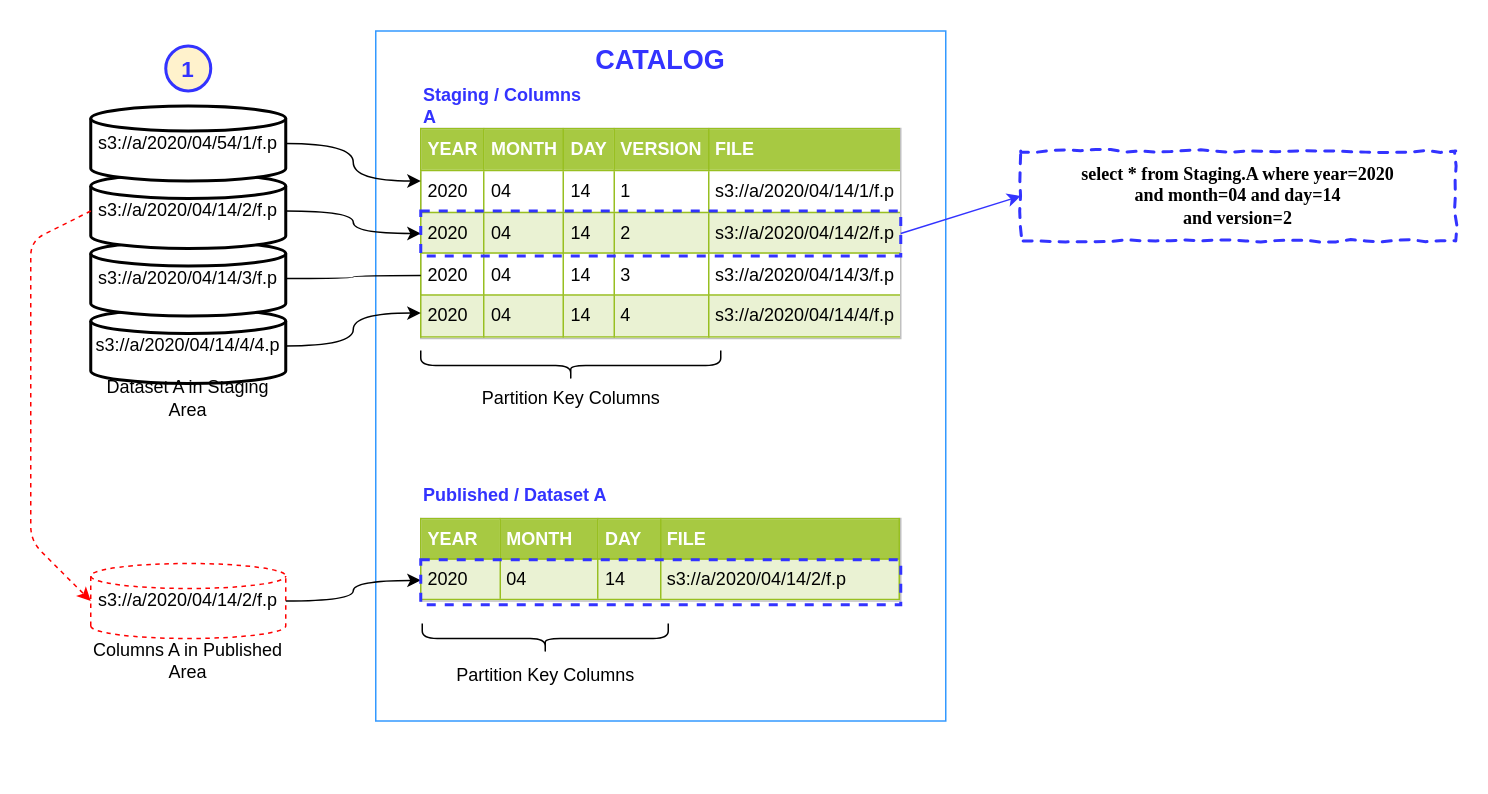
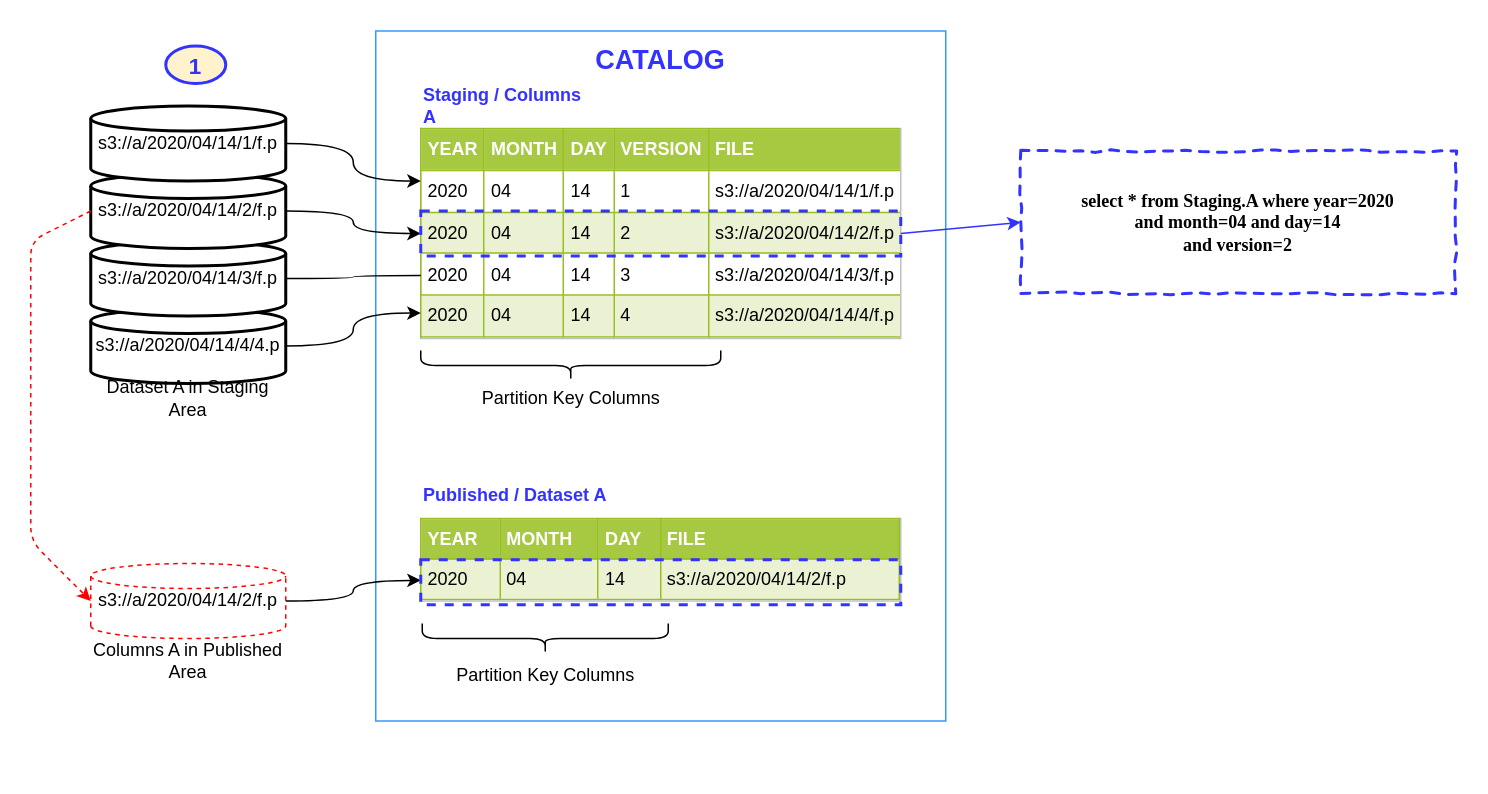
- <mxCell id="29" value="&lt;font style=&quot;font-size: 15px&quot; color=&quot;#3333FF&quot;&gt;&lt;b&gt;1&lt;/b&gt;&lt;/font&gt;" style="ellipse;whiteSpace=wrap;html=1;aspect=fixed;strokeWidth=2;fillColor=#FFF2CC;strokeColor=#3333FF;" vertex="1" parent="1"><mxGeometry x="110" y="30" width="30" height="30" as="geometry" /></mxCell>
+ <mxCell id="29" value="&lt;font style=&quot;font-size: 15px&quot; color=&quot;#3333FF&quot;&gt;&lt;b&gt;1&lt;/b&gt;&lt;/font&gt;" style="ellipse;whiteSpace=wrap;html=1;aspect=fixed;strokeWidth=2;fillColor=#FFF2CC;strokeColor=#3333FF;" vertex="1" parent="1"><mxGeometry x="110" y="30" width="40" height="25" as="geometry" /></mxCell>
- <mxCell id="8" value="s3://a/2020/04/54/1/f.p" style="strokeWidth=2;html=1;shape=mxgraph.flowchart.database;whiteSpace=wrap;" parent="1" vertex="1"><mxGeometry x="60" y="70" width="130" height="50" as="geometry" /></mxCell>
+ <mxCell id="8" value="s3://a/2020/04/14/1/f.p" style="strokeWidth=2;html=1;shape=mxgraph.flowchart.database;whiteSpace=wrap;" parent="1" vertex="1"><mxGeometry x="60" y="70" width="130" height="50" as="geometry" /></mxCell>
- <mxCell id="25" value="&lt;div&gt;select * from Staging.A where year=2020 &lt;br&gt;&lt;/div&gt;&lt;div&gt;and month=04 and day=14&lt;/div&gt;&lt;div&gt;and version=2&lt;br&gt;&lt;/div&gt;" style="html=1;whiteSpace=wrap;comic=1;strokeWidth=2;fontFamily=Comic Sans MS;fontStyle=1;dashed=1;strokeColor=#3333FF;" parent="1" vertex="1"><mxGeometry x="680" y="100" width="290" height="60" as="geometry" /></mxCell>
+ <mxCell id="25" value="&lt;div&gt;select * from Staging.A where year=2020 &lt;br&gt;&lt;/div&gt;&lt;div&gt;and month=04 and day=14&lt;/div&gt;&lt;div&gt;and version=2&lt;br&gt;&lt;/div&gt;" style="html=1;whiteSpace=wrap;comic=1;strokeWidth=2;fontFamily=Comic Sans MS;fontStyle=1;dashed=1;strokeColor=#3333FF;" parent="1" vertex="1"><mxGeometry x="680" y="100" width="290" height="95" as="geometry" /></mxCell>
